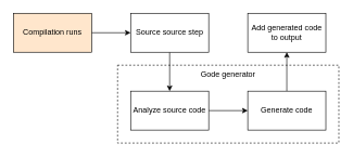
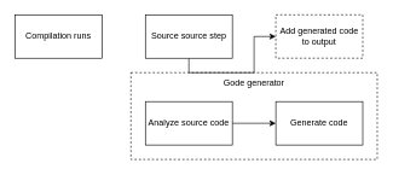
- <mxCell id="3" value="Compilation runs" style="rounded=0;whiteSpace=wrap;html=1;fillColor=#ffe6cc;" vertex="1" parent="1"><mxGeometry x="20" y="20" width="120" height="60" as="geometry" /></mxCell>
+ <mxCell id="3" value="Compilation runs" style="rounded=0;whiteSpace=wrap;html=1;" vertex="1" parent="1"><mxGeometry x="20" y="20" width="120" height="60" as="geometry" /></mxCell>
- <mxCell id="2" style="edgeStyle=orthogonalEdgeStyle;rounded=0;orthogonalLoop=1;jettySize=auto;html=1;exitX=1;exitY=0.5;exitDx=0;exitDy=0;" edge="1" parent="1" source="3" target="5"><mxGeometry relative="1" as="geometry" /></mxCell>
- <mxCell id="6" value="Add generated code to output" style="rounded=0;whiteSpace=wrap;html=1;" vertex="1" parent="1"><mxGeometry x="380" y="20" width="120" height="60" as="geometry" /></mxCell>
+ <mxCell id="6" value="Add generated code to output" style="rounded=0;whiteSpace=wrap;html=1;dashed=1;" vertex="1" parent="1"><mxGeometry x="380" y="20" width="120" height="60" as="geometry" /></mxCell>
- <mxCell id="9" style="edgeStyle=orthogonalEdgeStyle;rounded=0;orthogonalLoop=1;jettySize=auto;html=1;exitX=0.5;exitY=0;exitDx=0;exitDy=0;" edge="1" parent="1" source="10" target="6"><mxGeometry relative="1" as="geometry" /></mxCell>
- <mxCell id="4" style="edgeStyle=orthogonalEdgeStyle;rounded=0;orthogonalLoop=1;jettySize=auto;html=1;exitX=0.5;exitY=1;exitDx=0;exitDy=0;" edge="1" parent="1" source="5" target="8"><mxGeometry relative="1" as="geometry" /></mxCell>
+ <mxCell id="4" style="edgeStyle=orthogonalEdgeStyle;rounded=0;orthogonalLoop=1;jettySize=auto;html=1;exitX=0.5;exitY=1;exitDx=0;exitDy=0;" edge="1" parent="1" source="5" target="6"><mxGeometry relative="1" as="geometry" /></mxCell>
